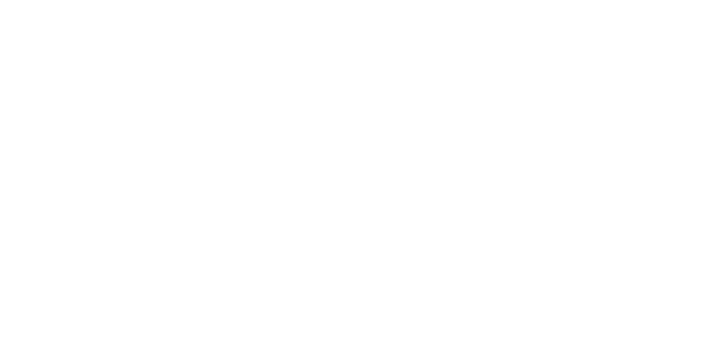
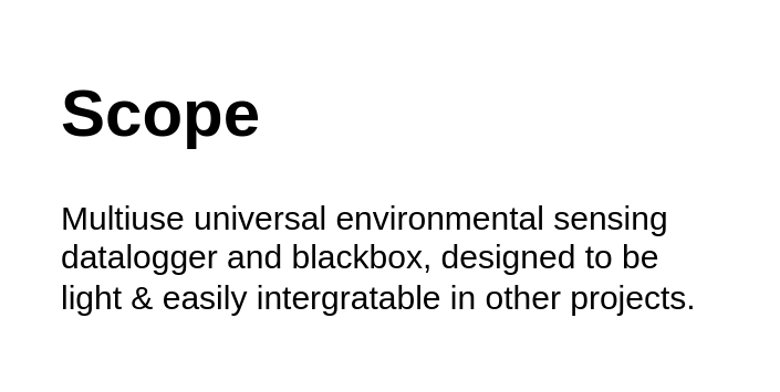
+ <mxCell id="2" value="&lt;h1 style=&quot;margin-top: 0px;&quot;&gt;Scope&lt;/h1&gt;&lt;p&gt;Multiuse universal environmental sensing datalogger and blackbox, designed to be light &amp;amp; easily intergratable in other projects.&lt;/p&gt;" style="text;html=1;whiteSpace=wrap;overflow=hidden;rounded=0;" parent="1" vertex="1"><mxGeometry x="20" y="20" width="240" height="100" as="geometry" /></mxCell>
